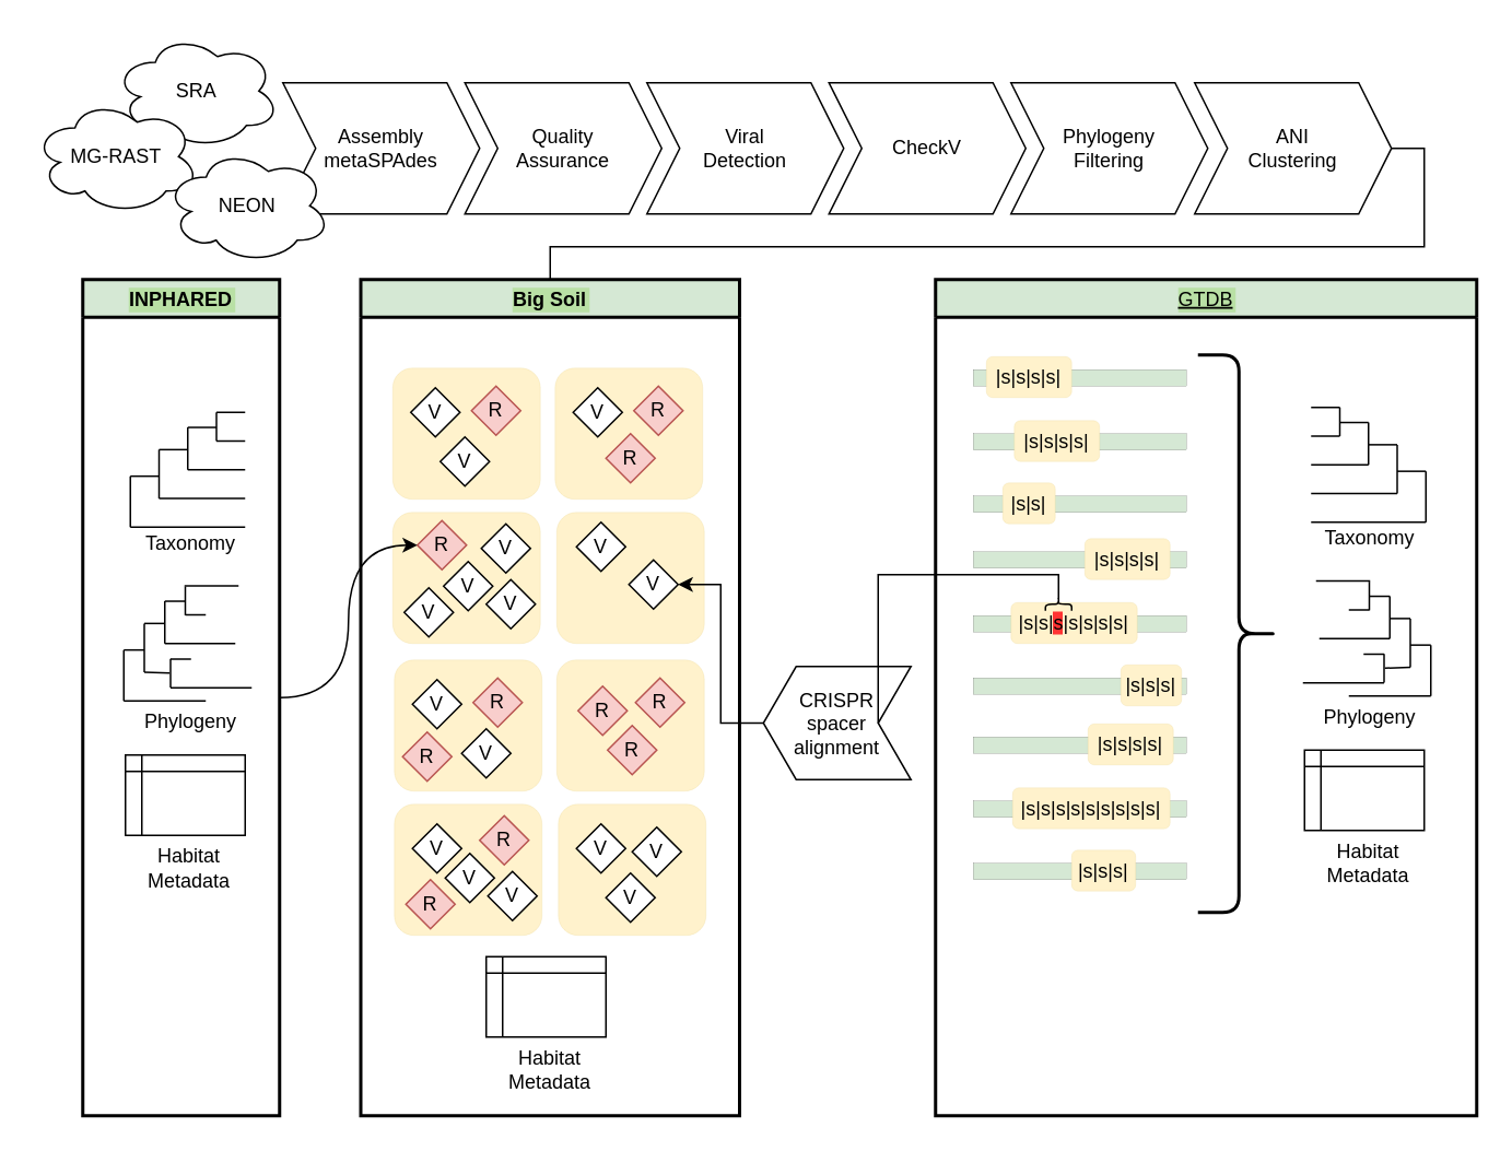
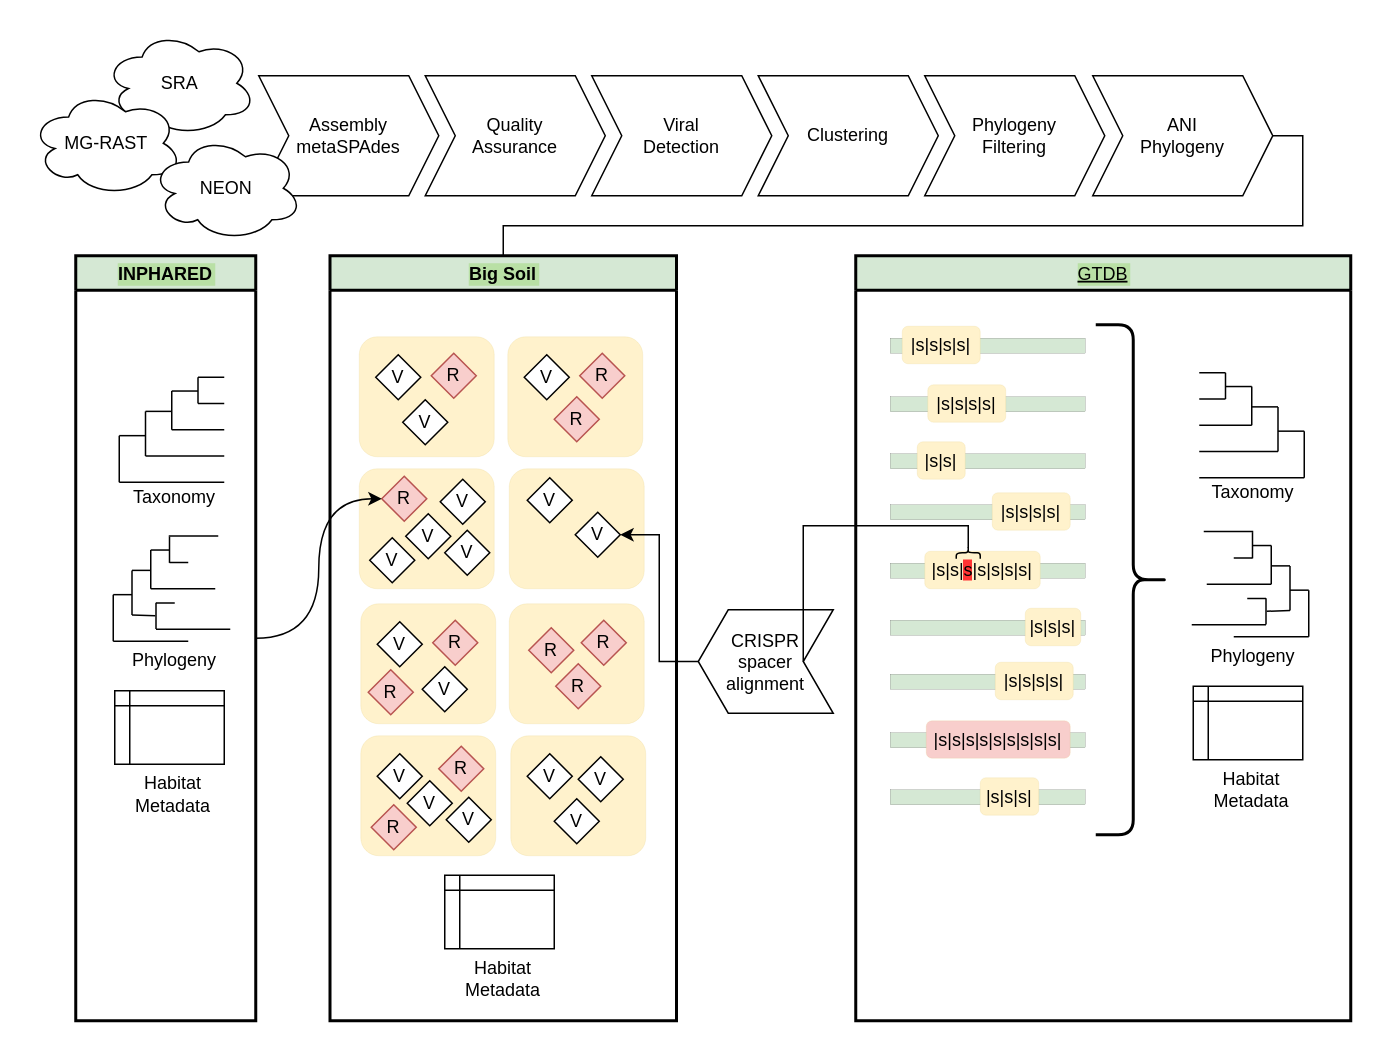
- <mxCell id="136" value="CheckV" style="shape=step;perimeter=stepPerimeter;whiteSpace=wrap;html=1;fixedSize=1;" vertex="1" parent="1"><mxGeometry x="505" y="50" width="120" height="80" as="geometry" /></mxCell>
+ <mxCell id="136" value="Clustering" style="shape=step;perimeter=stepPerimeter;whiteSpace=wrap;html=1;fixedSize=1;" vertex="1" parent="1"><mxGeometry x="505" y="50" width="120" height="80" as="geometry" /></mxCell>
- <mxCell id="139" value="&lt;div&gt;ANI&lt;/div&gt;&lt;div&gt;Clustering&lt;/div&gt;" style="shape=step;perimeter=stepPerimeter;whiteSpace=wrap;html=1;fixedSize=1;" vertex="1" parent="1"><mxGeometry x="728" y="50" width="120" height="80" as="geometry" /></mxCell>
+ <mxCell id="139" value="&lt;div&gt;ANI&lt;/div&gt;&lt;div&gt;Phylogeny&lt;/div&gt;" style="shape=step;perimeter=stepPerimeter;whiteSpace=wrap;html=1;fixedSize=1;" vertex="1" parent="1"><mxGeometry x="728" y="50" width="120" height="80" as="geometry" /></mxCell>
- <mxCell id="52" value="&lt;span&gt;|s|s|s|s|&lt;/span&gt;s|s|s|s|s|" style="rounded=1;whiteSpace=wrap;html=1;labelBackgroundColor=none;fillColor=#fff2cc;strokeColor=#d6b656;strokeWidth=0;" parent="1" vertex="1"><mxGeometry x="617" y="480" width="96" height="25" as="geometry" /></mxCell>
+ <mxCell id="52" value="&lt;span&gt;|s|s|s|s|&lt;/span&gt;s|s|s|s|s|" style="rounded=1;whiteSpace=wrap;html=1;labelBackgroundColor=none;fillColor=#f8cecc;strokeColor=#d6b656;strokeWidth=0;" parent="1" vertex="1"><mxGeometry x="617" y="480" width="96" height="25" as="geometry" /></mxCell>
